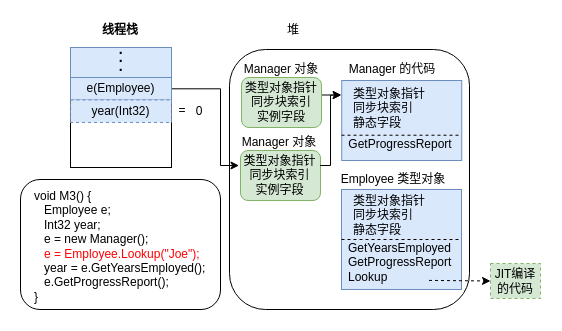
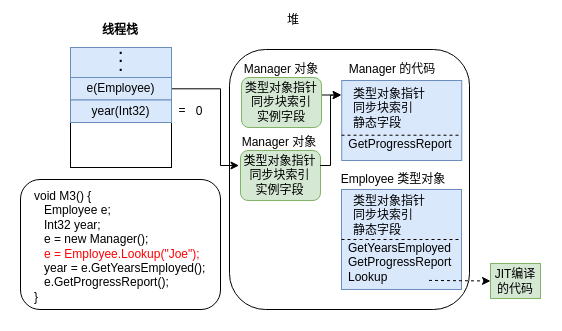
- <mxCell id="12" value="堆" style="text;html=1;strokeColor=none;fillColor=none;align=center;verticalAlign=middle;whiteSpace=wrap;rounded=0;" parent="1" vertex="1"><mxGeometry x="273" y="20" width="40" height="20" as="geometry" /></mxCell>
+ <mxCell id="12" value="堆" style="text;html=1;strokeColor=none;fillColor=none;align=center;verticalAlign=middle;whiteSpace=wrap;rounded=0;" parent="1" vertex="1"><mxGeometry x="273" y="10" width="40" height="20" as="geometry" /></mxCell>
- <mxCell id="27" value="year(Int32)" style="rounded=0;whiteSpace=wrap;html=1;fillColor=#dae8fc;strokeColor=#6c8ebf;dashed=1;" parent="1" vertex="1"><mxGeometry x="70" y="99.5" width="101" height="22.5" as="geometry" /></mxCell>
+ <mxCell id="27" value="year(Int32)" style="rounded=0;whiteSpace=wrap;html=1;fillColor=#dae8fc;strokeColor=#6c8ebf;" parent="1" vertex="1"><mxGeometry x="70" y="99.5" width="101" height="22.5" as="geometry" /></mxCell>
- <mxCell id="33" value="JIT编译&lt;br&gt;的代码" style="rounded=0;whiteSpace=wrap;html=1;fillColor=#d5e8d4;strokeColor=#82b366;dashed=1;" parent="1" vertex="1"><mxGeometry x="490" y="263" width="50" height="35" as="geometry" /></mxCell>
+ <mxCell id="33" value="JIT编译&lt;br&gt;的代码" style="rounded=0;whiteSpace=wrap;html=1;fillColor=#d5e8d4;strokeColor=#82b366;" parent="1" vertex="1"><mxGeometry x="490" y="263" width="50" height="35" as="geometry" /></mxCell>
